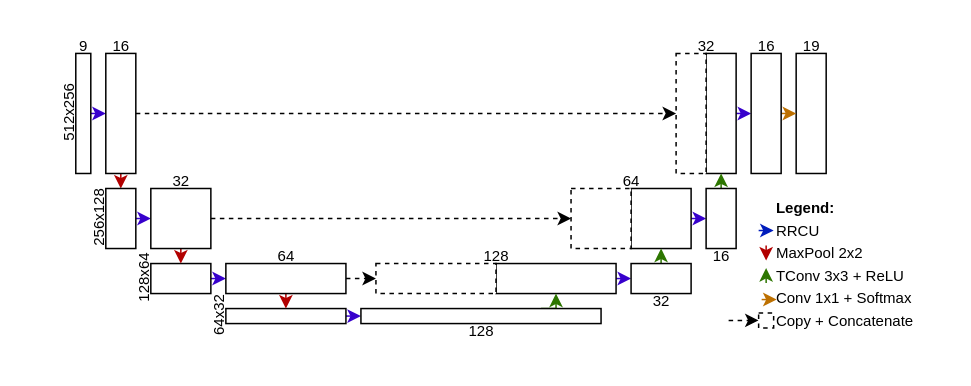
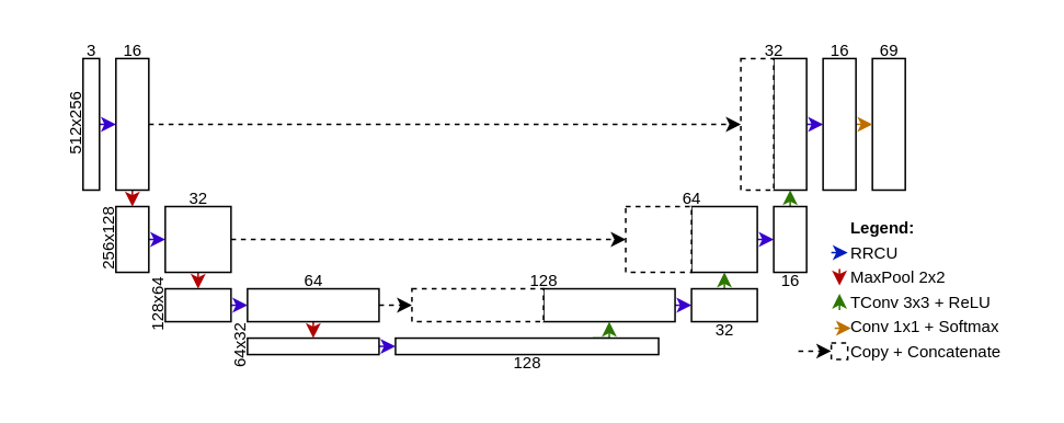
- <mxCell id="41" value="9" style="text;html=1;align=center;verticalAlign=middle;resizable=0;points=[];autosize=1;fontSize=10;" parent="1" vertex="1"><mxGeometry x="45" y="20" width="20" height="20" as="geometry" /></mxCell>
+ <mxCell id="41" value="3" style="text;html=1;align=center;verticalAlign=middle;resizable=0;points=[];autosize=1;fontSize=10;" parent="1" vertex="1"><mxGeometry x="45" y="20" width="20" height="20" as="geometry" /></mxCell>
- <mxCell id="50" value="19" style="text;html=1;align=center;verticalAlign=middle;resizable=0;points=[];autosize=1;fontSize=10;" parent="1" vertex="1"><mxGeometry x="525" y="20" width="30" height="20" as="geometry" /></mxCell>
+ <mxCell id="50" value="69" style="text;html=1;align=center;verticalAlign=middle;resizable=0;points=[];autosize=1;fontSize=10;" parent="1" vertex="1"><mxGeometry x="525" y="20" width="30" height="20" as="geometry" /></mxCell>
